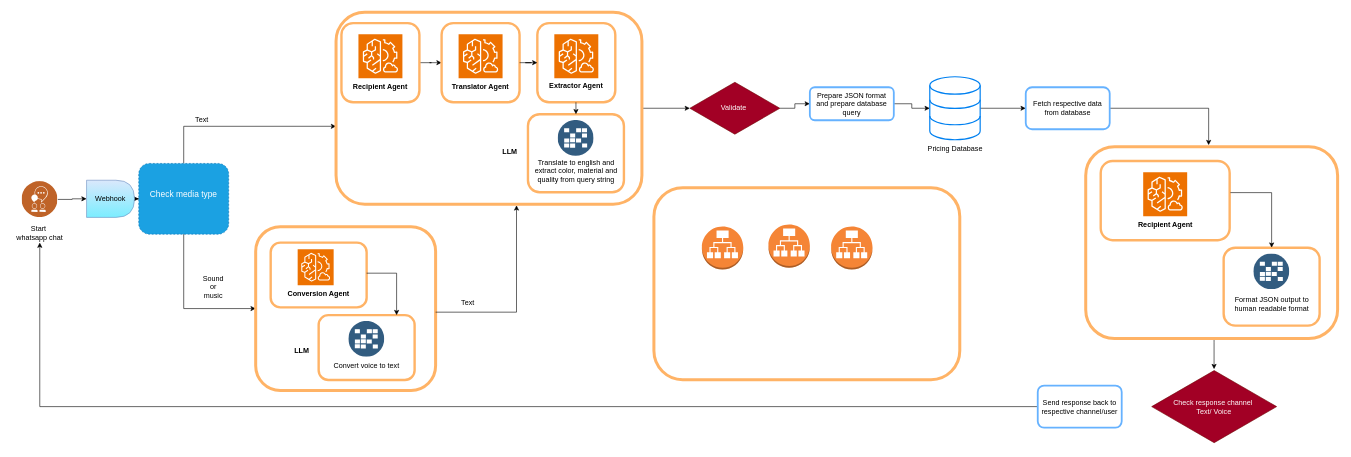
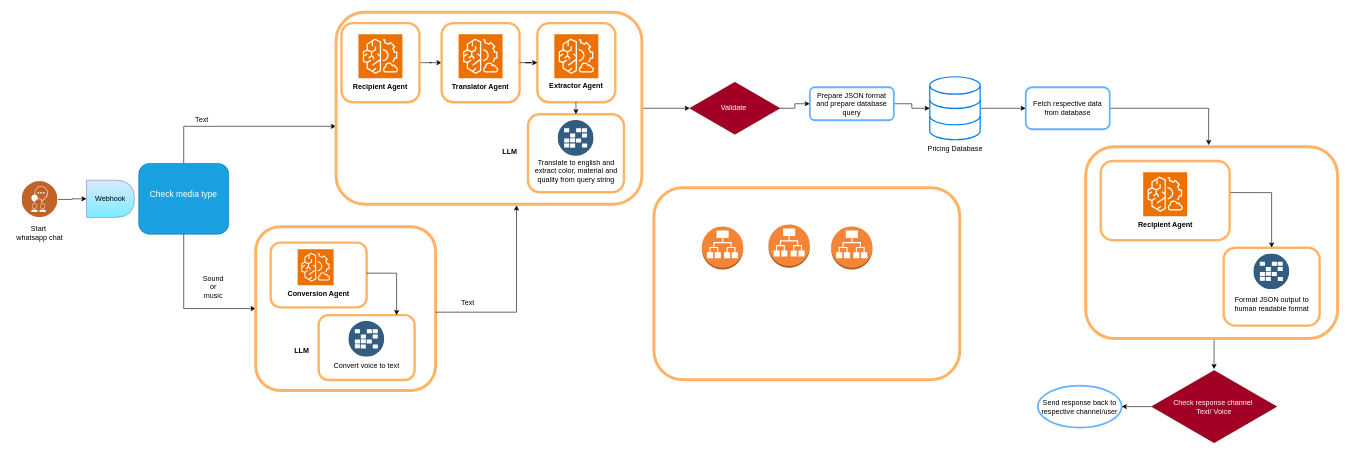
- <mxCell id="4" value="" style="edgeStyle=orthogonalEdgeStyle;rounded=0;orthogonalLoop=1;jettySize=auto;html=1;" parent="1" source="5" target="8" edge="1"><mxGeometry relative="1" as="geometry" /></mxCell>
- <mxCell id="8" value="&lt;font style=&quot;font-size: 14px;&quot;&gt;Check media type&lt;br&gt;&lt;/font&gt;&lt;div&gt;&lt;br&gt;&lt;/div&gt;" style="rounded=1;whiteSpace=wrap;html=1;fillColor=#1ba1e2;fontColor=#ffffff;strokeColor=#006EAF;dashed=1;" parent="1" vertex="1"><mxGeometry x="230" y="272" width="150" height="118" as="geometry" /></mxCell>
+ <mxCell id="8" value="&lt;font style=&quot;font-size: 14px;&quot;&gt;Check media type&lt;br&gt;&lt;/font&gt;&lt;div&gt;&lt;br&gt;&lt;/div&gt;" style="rounded=1;whiteSpace=wrap;html=1;fillColor=#1ba1e2;fontColor=#ffffff;strokeColor=#006EAF;" parent="1" vertex="1"><mxGeometry x="230" y="272" width="150" height="118" as="geometry" /></mxCell>
- <mxCell id="60" value="" style="edgeStyle=orthogonalEdgeStyle;rounded=0;orthogonalLoop=1;jettySize=auto;html=1;entryX=0.5;entryY=1;entryDx=0;entryDy=0;" parent="1" source="61" target="6" edge="1"><mxGeometry relative="1" as="geometry"><mxPoint x="1579" y="677.5" as="targetPoint" /></mxGeometry></mxCell>
- <mxCell id="61" value="Send response back to respective channel/user" style="rounded=1;whiteSpace=wrap;html=1;strokeColor=#66B2FF;strokeWidth=3;" parent="1" vertex="1"><mxGeometry x="1729" y="642.5" width="140" height="70" as="geometry" /></mxCell>
+ <mxCell id="61" value="Send response back to respective channel/user" style="ellipse;whiteSpace=wrap;html=1;strokeColor=#66B2FF;strokeWidth=3;" parent="1" vertex="1"><mxGeometry x="1729" y="642.5" width="140" height="70" as="geometry" /></mxCell>
+ <mxCell id="62" value="" style="edgeStyle=orthogonalEdgeStyle;rounded=0;orthogonalLoop=1;jettySize=auto;html=1;entryX=1;entryY=0.5;entryDx=0;entryDy=0;" parent="1" source="63" target="61" edge="1"><mxGeometry relative="1" as="geometry"><mxPoint x="1879" y="678" as="targetPoint" /></mxGeometry></mxCell>
